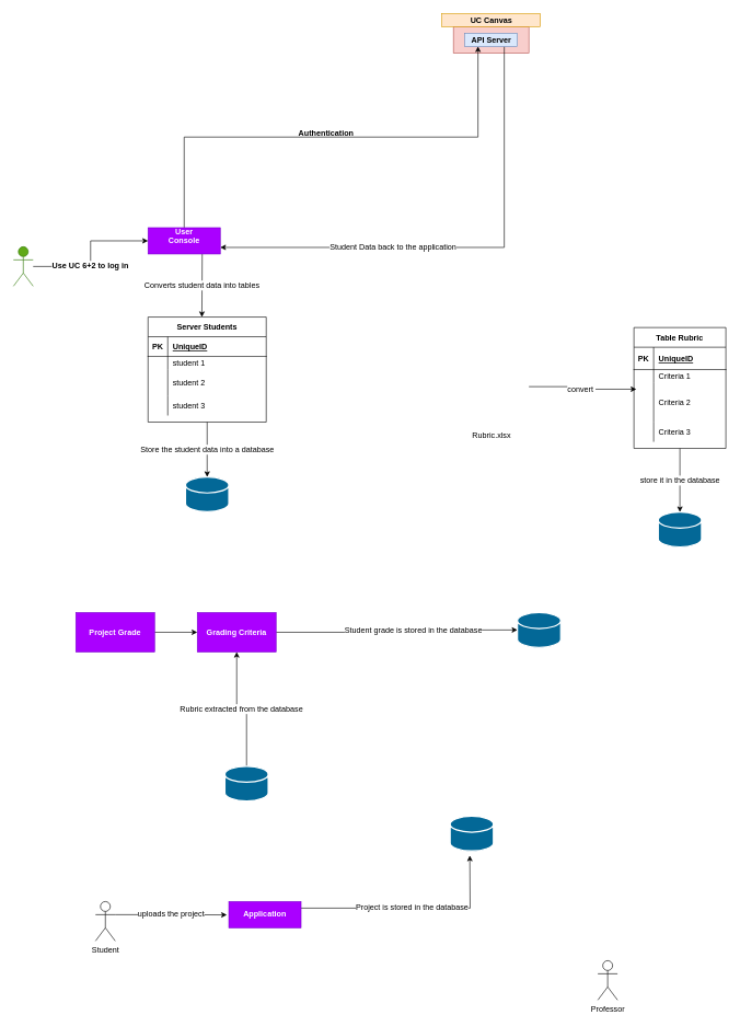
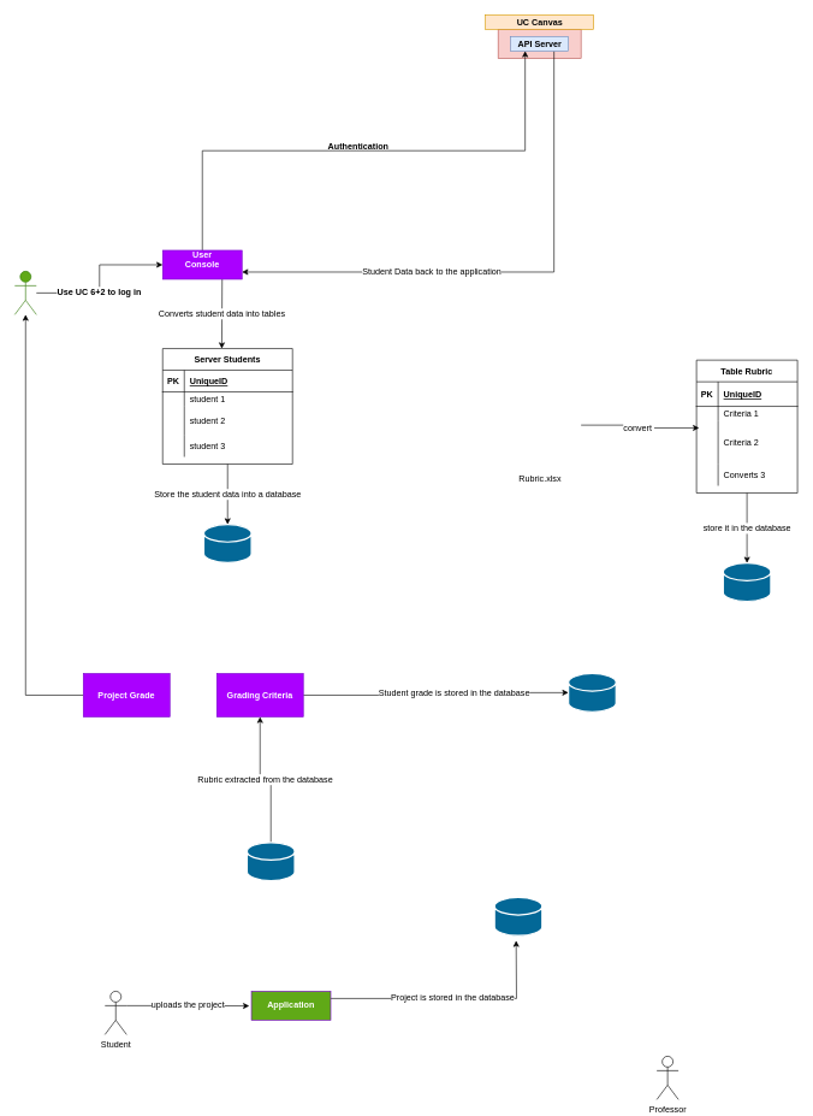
- <mxCell id="43" value="Criteria 3" style="shape=partialRectangle;connectable=0;fillColor=none;top=0;left=0;bottom=0;right=0;align=left;spacingLeft=6;overflow=hidden;" vertex="1" parent="41"><mxGeometry x="30" width="110" height="30" as="geometry" /></mxCell>
+ <mxCell id="43" value="Converts 3" style="shape=partialRectangle;connectable=0;fillColor=none;top=0;left=0;bottom=0;right=0;align=left;spacingLeft=6;overflow=hidden;" vertex="1" parent="41"><mxGeometry x="30" width="110" height="30" as="geometry" /></mxCell>
- <mxCell id="46" value="" style="edgeStyle=orthogonalEdgeStyle;rounded=0;orthogonalLoop=1;jettySize=auto;html=1;fontSize=12;" edge="1" parent="1" source="47" target="49"><mxGeometry relative="1" as="geometry" /></mxCell>
+ <mxCell id="46" value="" style="edgeStyle=orthogonalEdgeStyle;rounded=0;orthogonalLoop=1;jettySize=auto;html=1;fontSize=12;" edge="1" parent="1" source="47" target="4"><mxGeometry relative="1" as="geometry" /></mxCell>
- <mxCell id="56" value="&lt;b&gt;Application&lt;br&gt;&lt;/b&gt;" style="rounded=0;whiteSpace=wrap;html=1;fillColor=#aa00ff;strokeColor=#7700CC;fontColor=#ffffff;" vertex="1" parent="1"><mxGeometry x="348" y="1372" width="110" height="40" as="geometry" /></mxCell>
+ <mxCell id="56" value="&lt;b&gt;Application&lt;br&gt;&lt;/b&gt;" style="rounded=0;whiteSpace=wrap;html=1;fillColor=#60a917;strokeColor=#7700CC;fontColor=#ffffff;" vertex="1" parent="1"><mxGeometry x="348" y="1372" width="110" height="40" as="geometry" /></mxCell>
